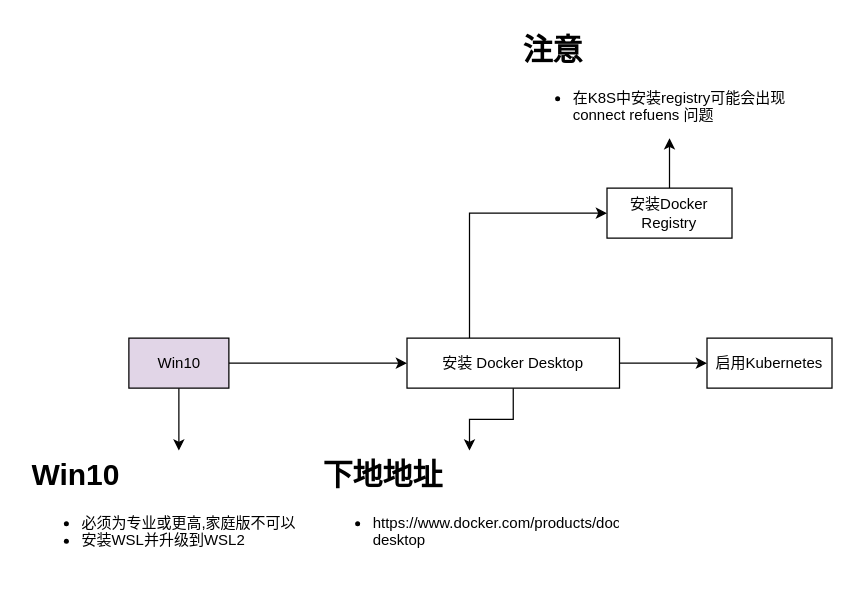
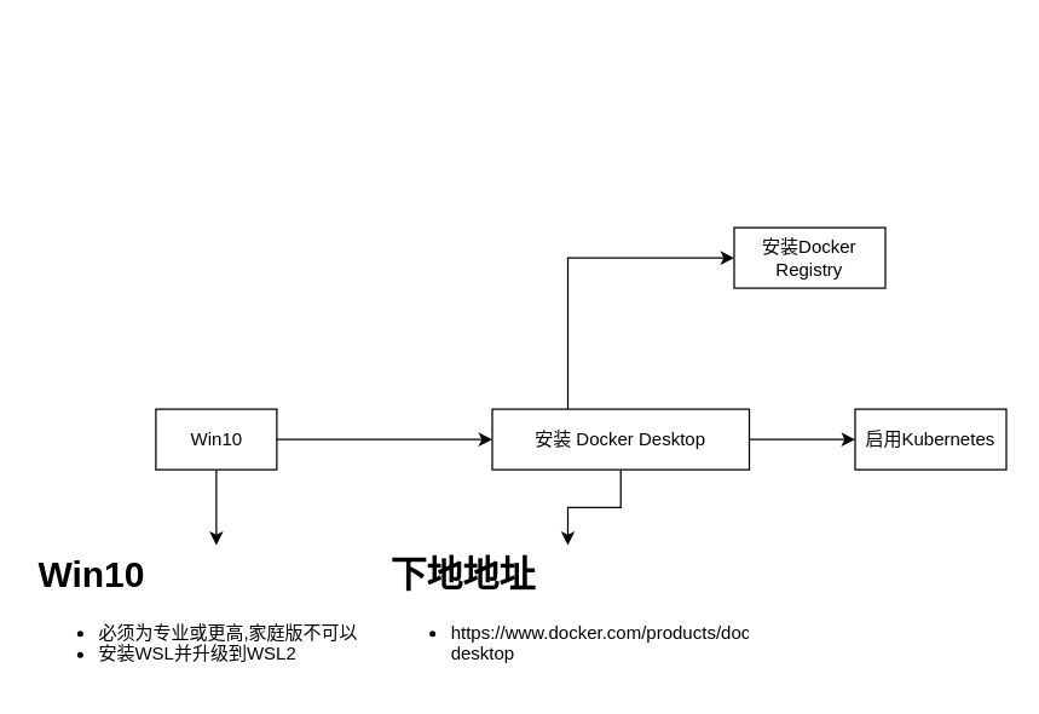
- <mxCell id="14" value="&lt;h1&gt;注意&lt;/h1&gt;&lt;p&gt;&lt;/p&gt;&lt;ul&gt;&lt;li&gt;在K8S中安装registry可能会出现 connect refuens&amp;nbsp;问题&lt;/li&gt;&lt;/ul&gt;&lt;p&gt;&lt;/p&gt;" style="text;html=1;strokeColor=none;fillColor=none;spacing=5;spacingTop=-20;whiteSpace=wrap;overflow=hidden;rounded=0;" vertex="1" parent="1"><mxGeometry x="412.5" y="20" width="245" height="90" as="geometry" /></mxCell>
- <mxCell id="12" style="edgeStyle=orthogonalEdgeStyle;rounded=0;orthogonalLoop=1;jettySize=auto;html=1;exitX=0.5;exitY=0;exitDx=0;exitDy=0;" edge="1" parent="1" source="13" target="14"><mxGeometry relative="1" as="geometry" /></mxCell>
- <mxCell id="4" value="Win10" style="rounded=0;whiteSpace=wrap;html=1;fillColor=#e1d5e7;" vertex="1" parent="1"><mxGeometry x="102.5" y="270" width="80" height="40" as="geometry" /></mxCell>
+ <mxCell id="4" value="Win10" style="rounded=0;whiteSpace=wrap;html=1;" vertex="1" parent="1"><mxGeometry x="102.5" y="270" width="80" height="40" as="geometry" /></mxCell>
